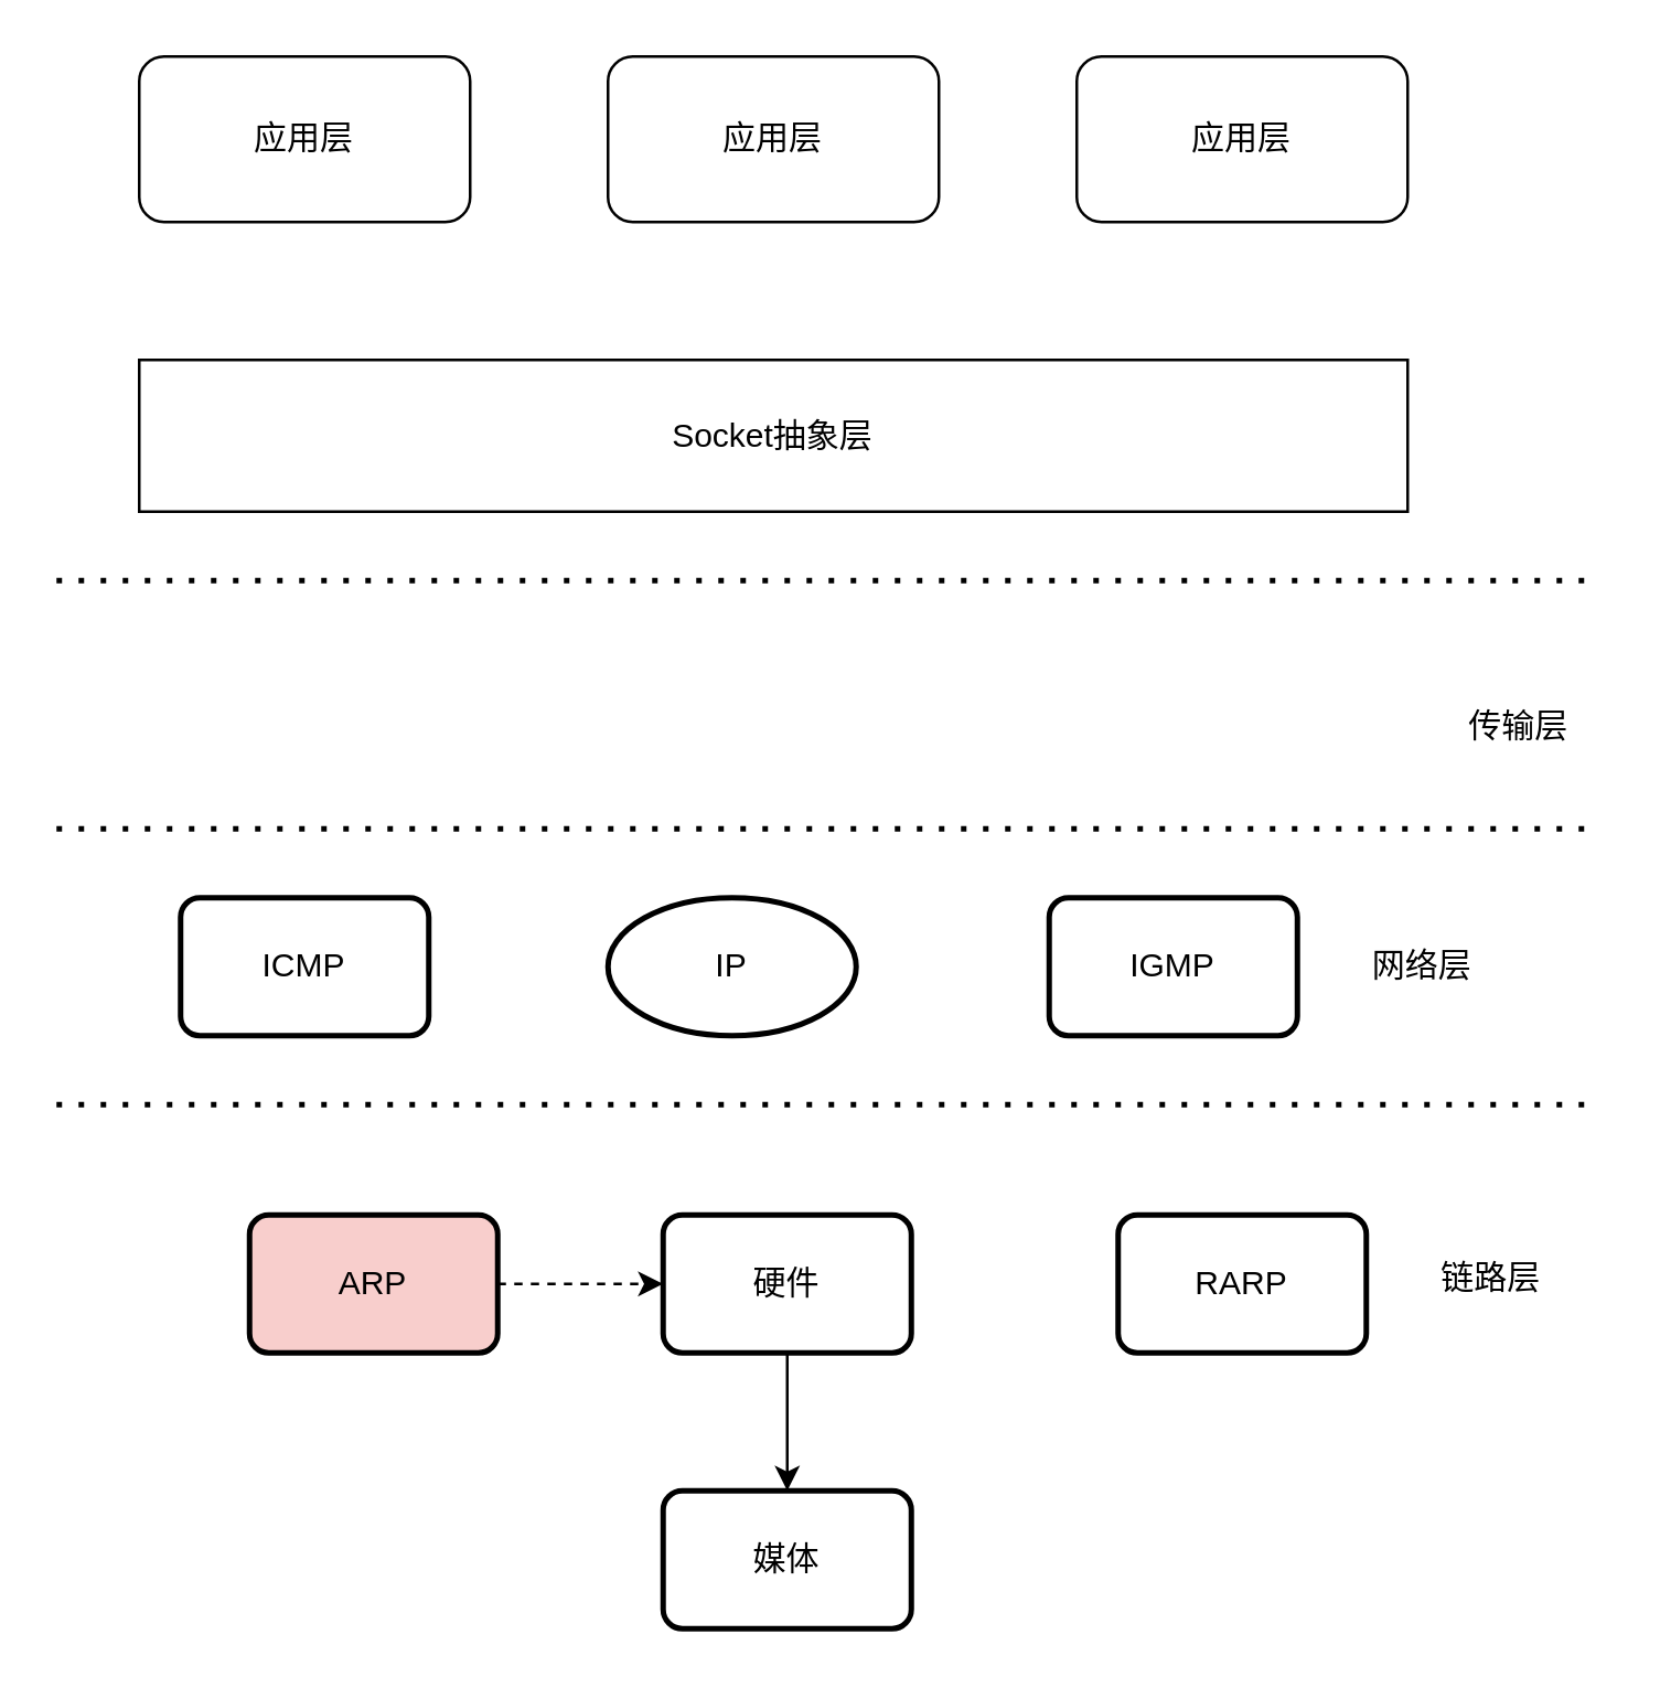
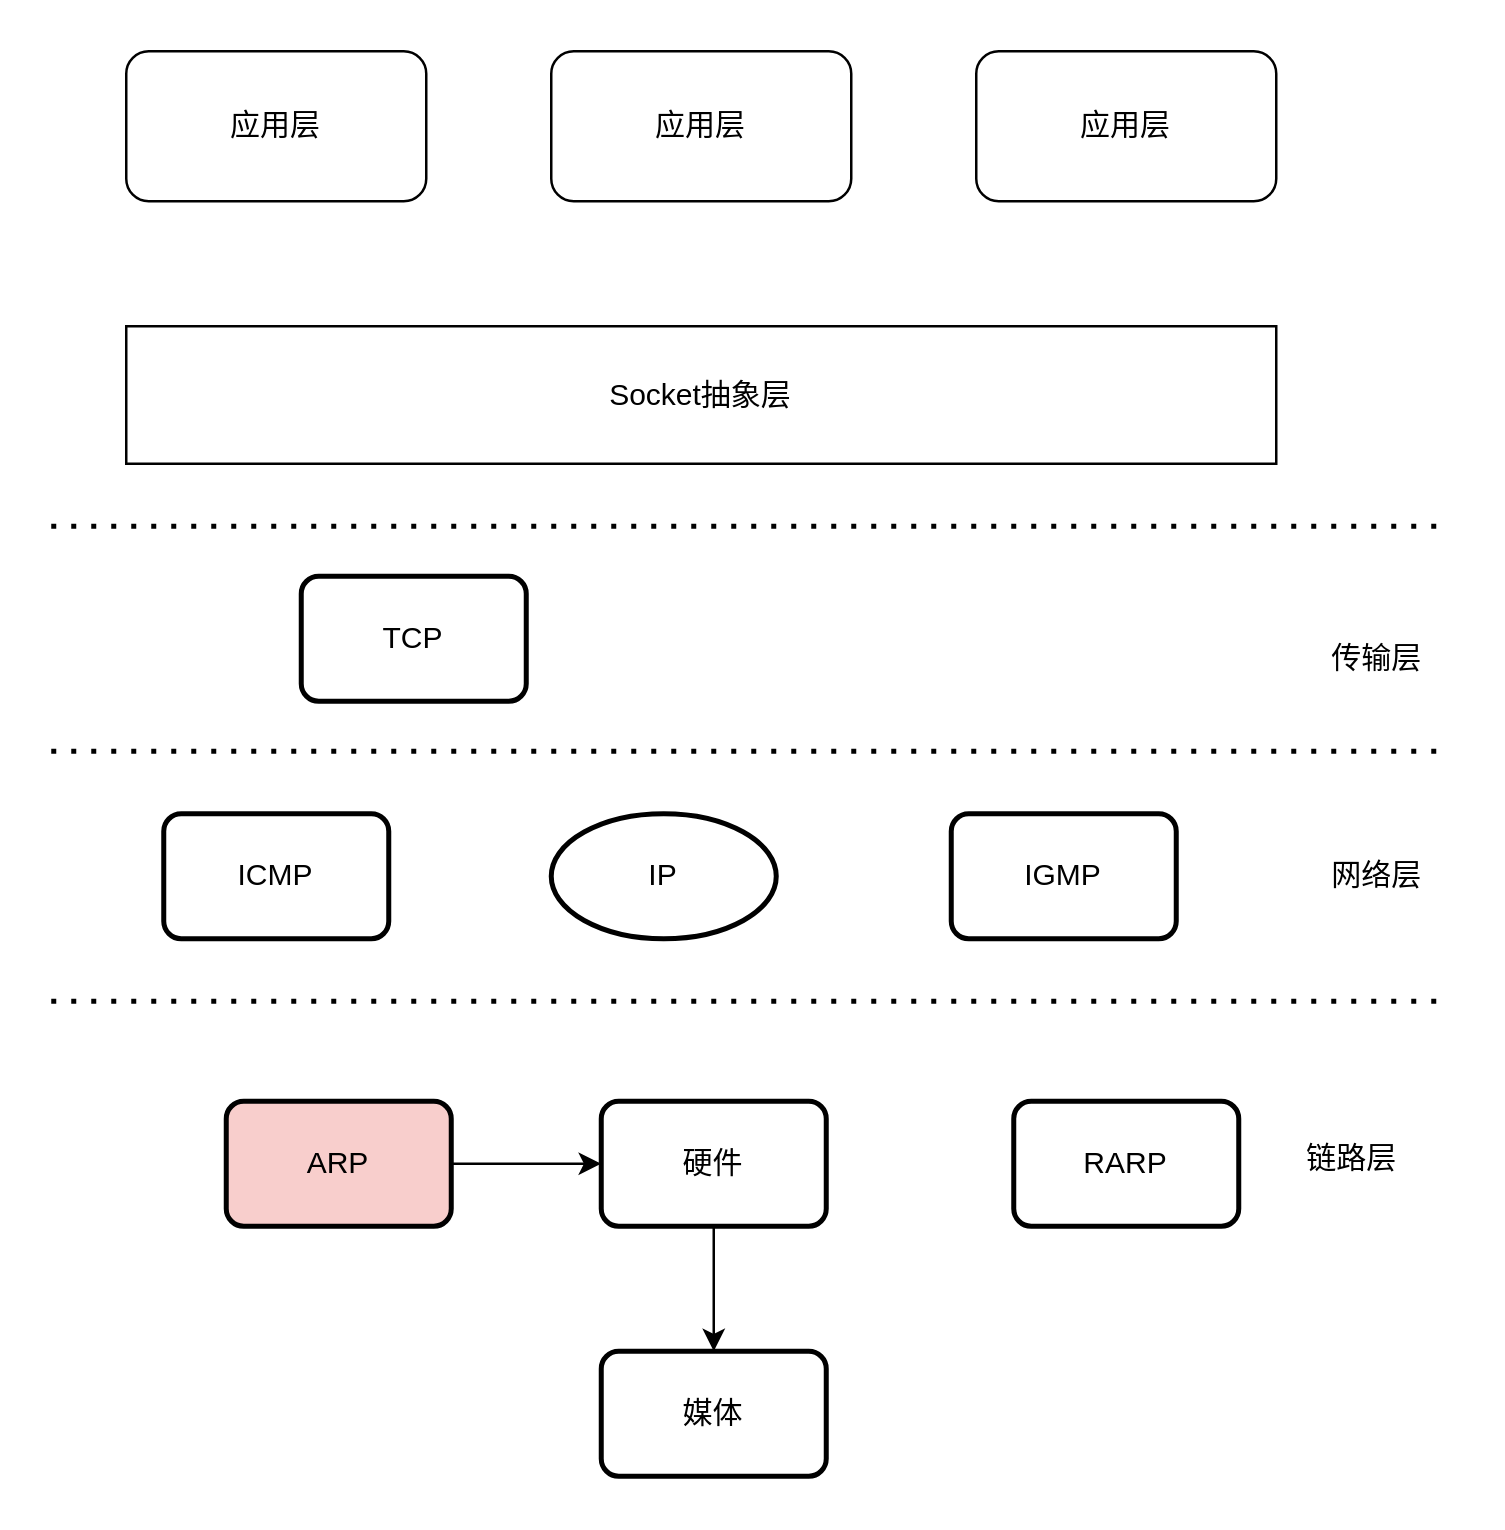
+ <mxCell id="6" value="TCP" style="rounded=1;whiteSpace=wrap;html=1;absoluteArcSize=1;arcSize=14;strokeWidth=2;" vertex="1" parent="1"><mxGeometry x="120" y="230" width="90" height="50" as="geometry" /></mxCell>
- <mxCell id="17" value="网络层" style="text;html=1;align=center;verticalAlign=middle;resizable=0;points=[];autosize=1;strokeColor=none;fillColor=none;" vertex="1" parent="1"><mxGeometry x="485" y="335" width="60" height="30" as="geometry" /></mxCell>
+ <mxCell id="17" value="网络层" style="text;html=1;align=center;verticalAlign=middle;resizable=0;points=[];autosize=1;strokeColor=none;fillColor=none;" vertex="1" parent="1"><mxGeometry x="520" y="335" width="60" height="30" as="geometry" /></mxCell>
- <mxCell id="10" style="edgeStyle=orthogonalEdgeStyle;rounded=0;orthogonalLoop=1;jettySize=auto;html=1;entryX=0;entryY=0.5;entryDx=0;entryDy=0;dashed=1;" edge="1" parent="1" source="11" target="20"><mxGeometry relative="1" as="geometry" /></mxCell>
+ <mxCell id="10" style="edgeStyle=orthogonalEdgeStyle;rounded=0;orthogonalLoop=1;jettySize=auto;html=1;entryX=0;entryY=0.5;entryDx=0;entryDy=0;" edge="1" parent="1" source="11" target="20"><mxGeometry relative="1" as="geometry" /></mxCell>
